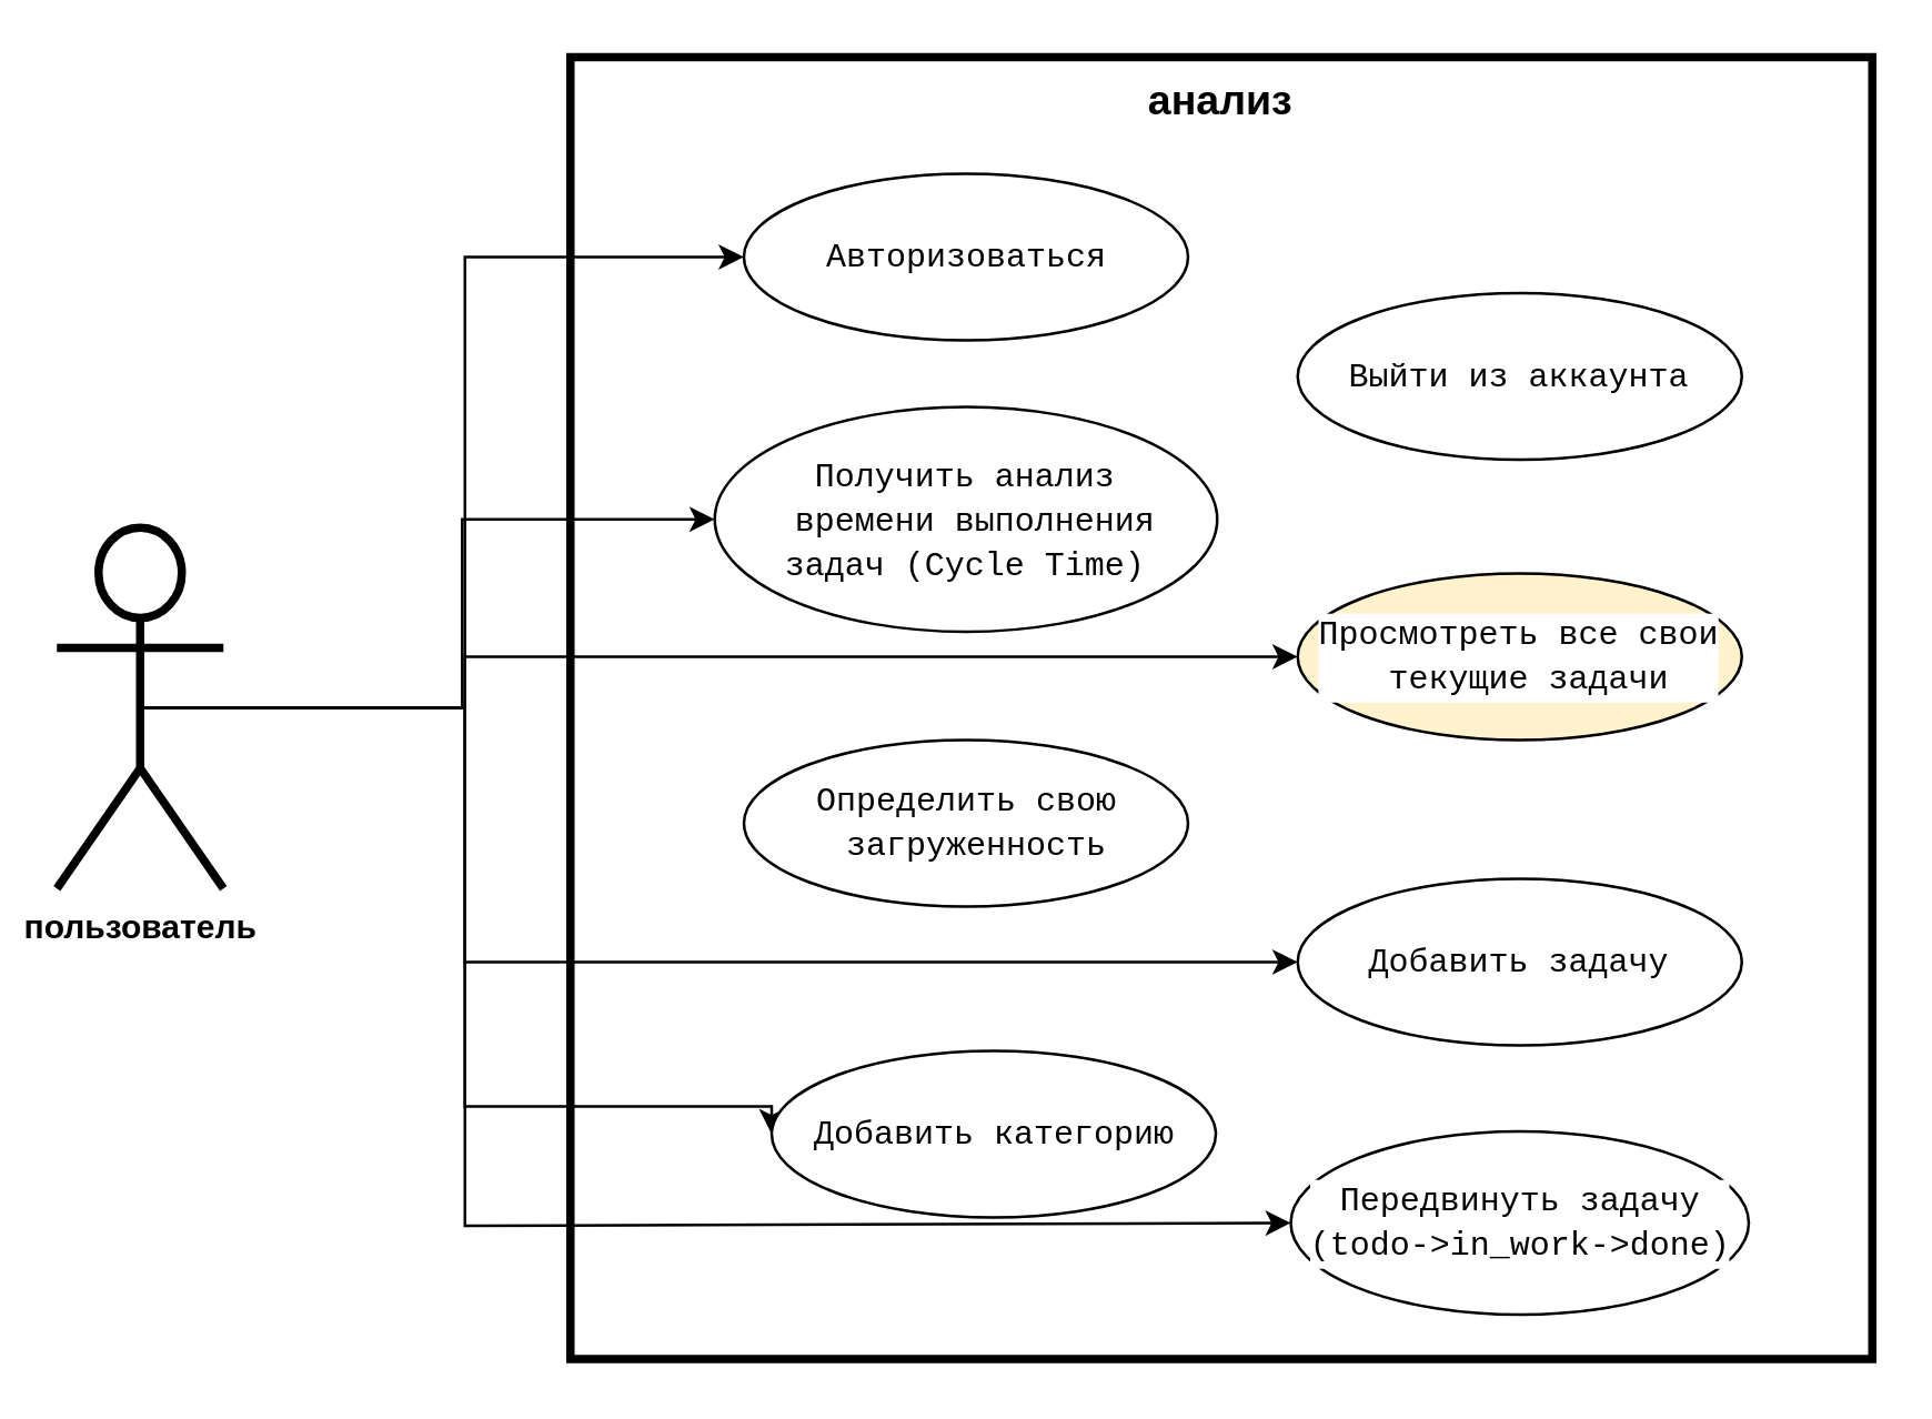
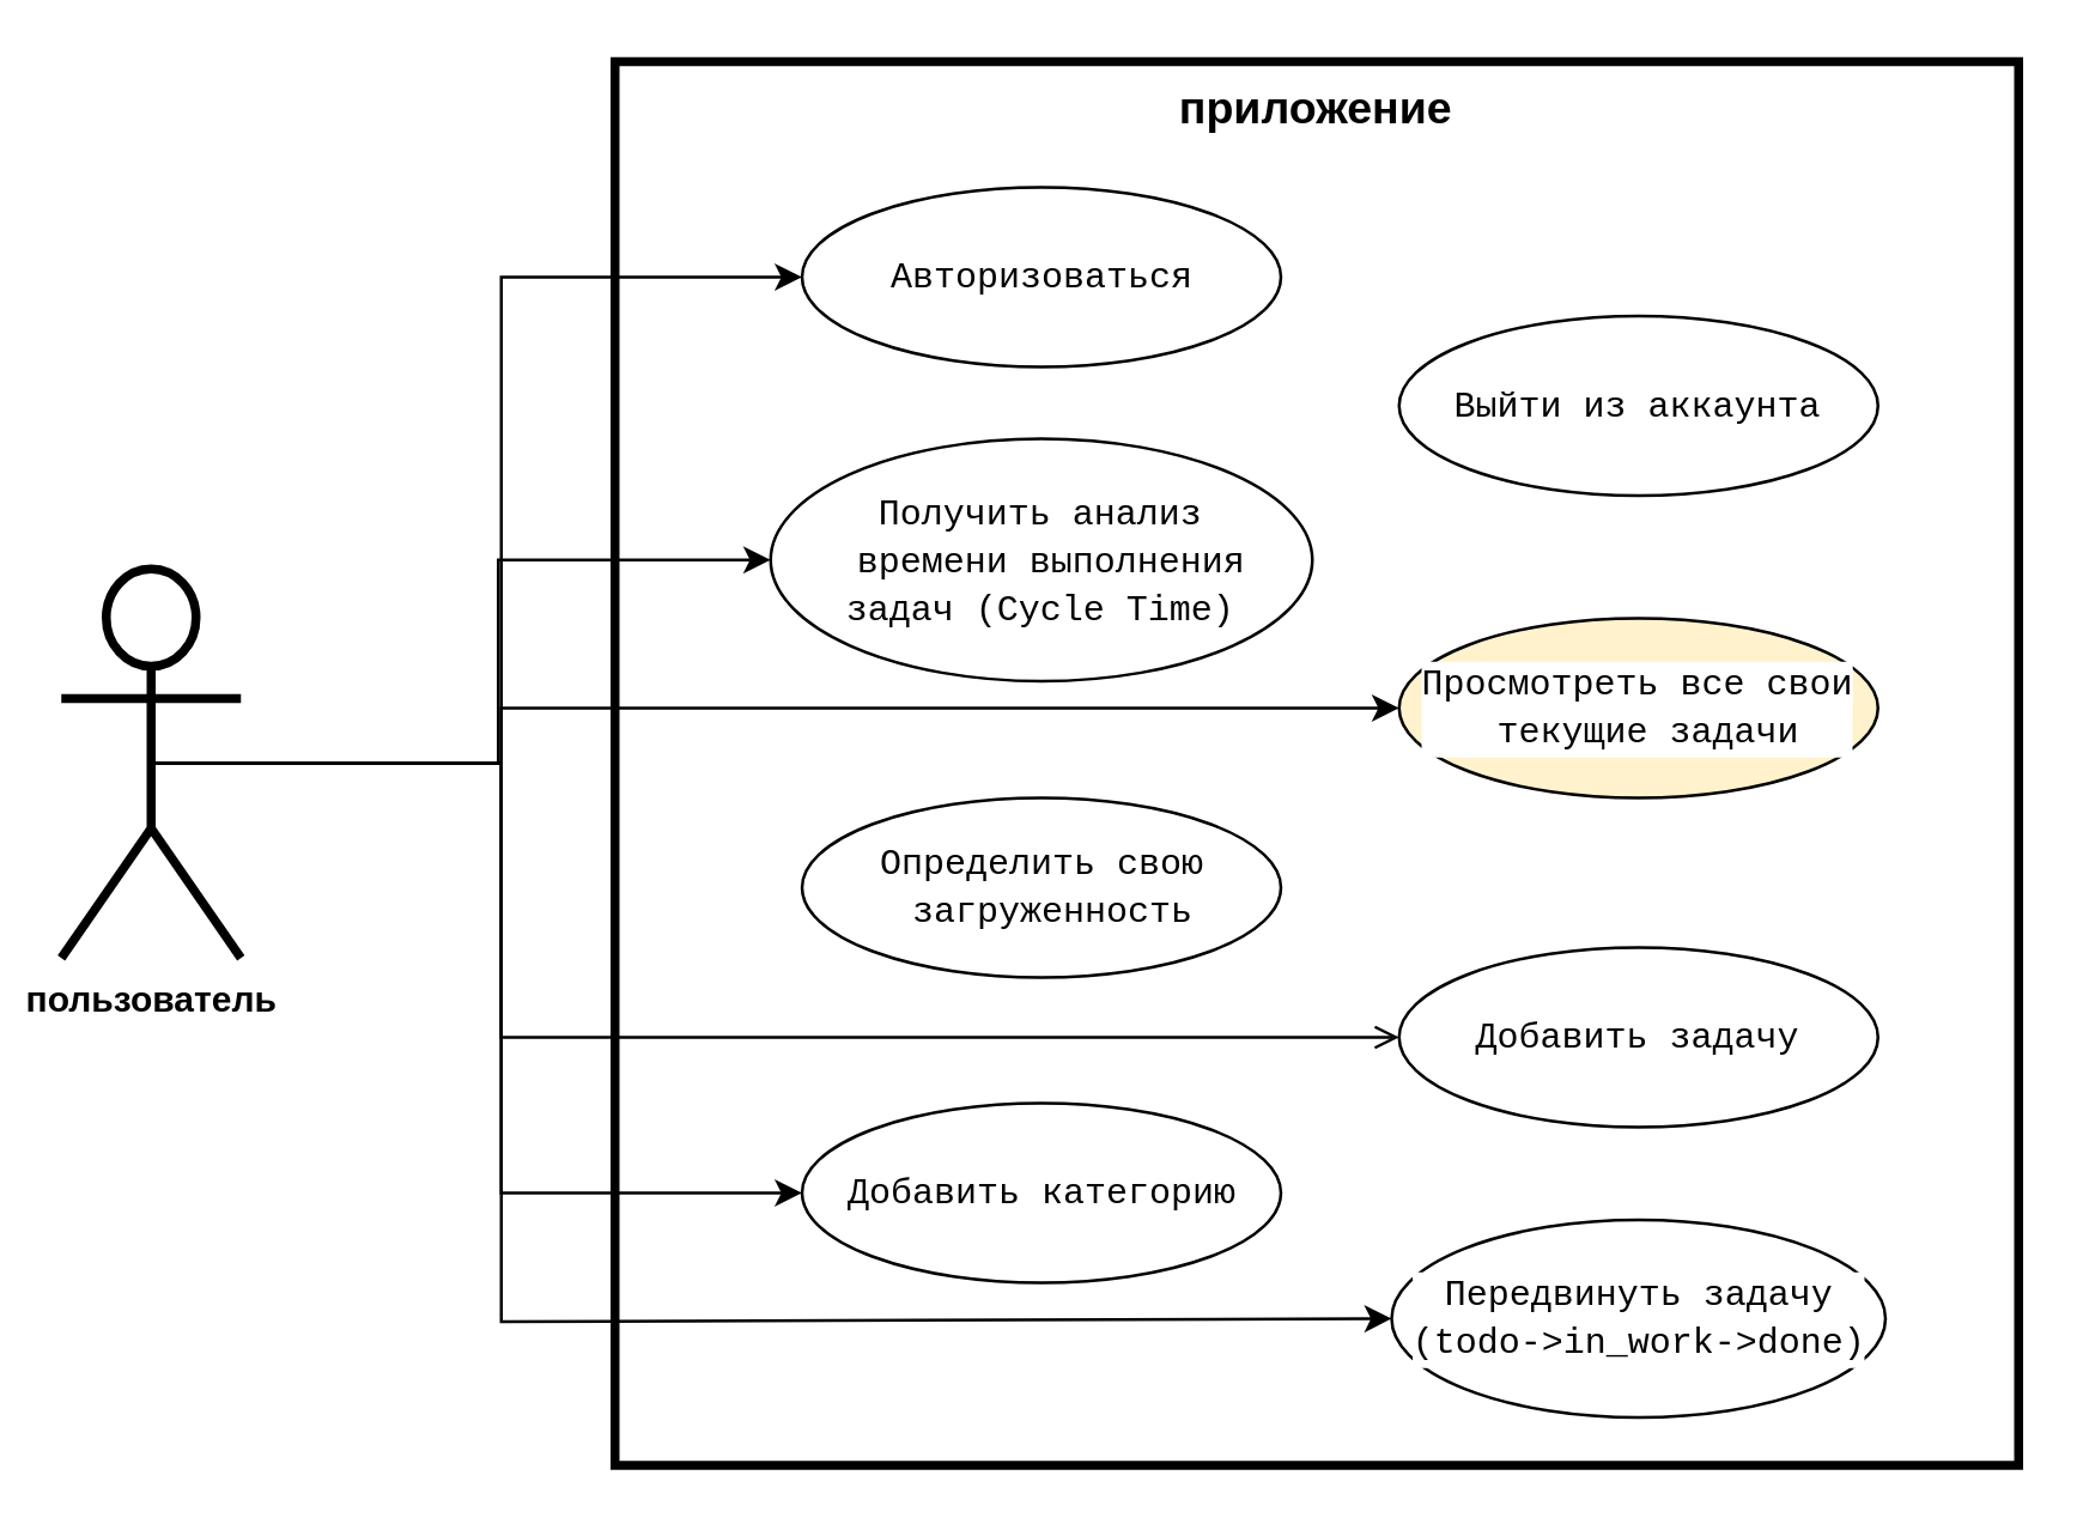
- <mxCell id="2" value="&lt;font style=&quot;font-size: 15px;&quot;&gt;&lt;b&gt;анализ&lt;/b&gt;&lt;/font&gt;" style="whiteSpace=wrap;html=1;aspect=fixed;verticalAlign=top;strokeWidth=3;" parent="1" vertex="1"><mxGeometry x="205" y="20" width="469" height="469" as="geometry" /></mxCell>
+ <mxCell id="2" value="&lt;font style=&quot;font-size: 15px;&quot;&gt;&lt;b&gt;приложение&lt;/b&gt;&lt;/font&gt;" style="whiteSpace=wrap;html=1;aspect=fixed;verticalAlign=top;strokeWidth=3;" parent="1" vertex="1"><mxGeometry x="205" y="20" width="469" height="469" as="geometry" /></mxCell>
- <mxCell id="5" style="edgeStyle=orthogonalEdgeStyle;rounded=0;orthogonalLoop=1;jettySize=auto;html=1;exitX=0.5;exitY=0.5;exitDx=0;exitDy=0;exitPerimeter=0;entryX=0;entryY=0.5;entryDx=0;entryDy=0;" parent="1" source="9" target="12" edge="1"><mxGeometry relative="1" as="geometry"><Array as="points"><mxPoint x="167" y="255" /><mxPoint x="167" y="346" /></Array></mxGeometry></mxCell>
+ <mxCell id="5" style="edgeStyle=orthogonalEdgeStyle;rounded=0;orthogonalLoop=1;jettySize=auto;html=1;exitX=0.5;exitY=0.5;exitDx=0;exitDy=0;exitPerimeter=0;entryX=0;entryY=0.5;entryDx=0;entryDy=0;endArrow=open;" parent="1" source="9" target="12" edge="1"><mxGeometry relative="1" as="geometry"><Array as="points"><mxPoint x="167" y="255" /><mxPoint x="167" y="346" /></Array></mxGeometry></mxCell>
- <mxCell id="16" value="&lt;div style=&quot;color: rgb(0, 0, 0); background-color: rgb(255, 255, 255); font-family: Consolas, &amp;quot;Courier New&amp;quot;, monospace; font-weight: normal; font-size: 12px; line-height: 16px; white-space: pre;&quot;&gt;&lt;div style=&quot;line-height: 16px;&quot;&gt;Добавить категорию&lt;/div&gt;&lt;/div&gt;" style="ellipse;whiteSpace=wrap;html=1;" vertex="1" parent="1"><mxGeometry x="277.5" y="378" width="160" height="60" as="geometry" /></mxCell>
+ <mxCell id="16" value="&lt;div style=&quot;color: rgb(0, 0, 0); background-color: rgb(255, 255, 255); font-family: Consolas, &amp;quot;Courier New&amp;quot;, monospace; font-weight: normal; font-size: 12px; line-height: 16px; white-space: pre;&quot;&gt;&lt;div style=&quot;line-height: 16px;&quot;&gt;Добавить категорию&lt;/div&gt;&lt;/div&gt;" style="ellipse;whiteSpace=wrap;html=1;" vertex="1" parent="1"><mxGeometry x="267.5" y="368" width="160" height="60" as="geometry" /></mxCell>
